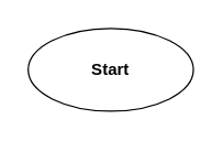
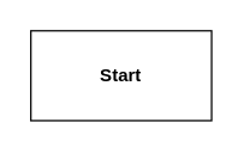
- <mxCell id="2" value="&lt;b&gt;Start&lt;/b&gt;" style="ellipse;whiteSpace=wrap;html=1;" vertex="1" parent="1"><mxGeometry x="20" y="20" width="120" height="60" as="geometry" /></mxCell>
+ <mxCell id="2" value="&lt;b&gt;Start&lt;/b&gt;" style="whiteSpace=wrap;html=1;rounded=0;" vertex="1" parent="1"><mxGeometry x="20" y="20" width="120" height="60" as="geometry" /></mxCell>
